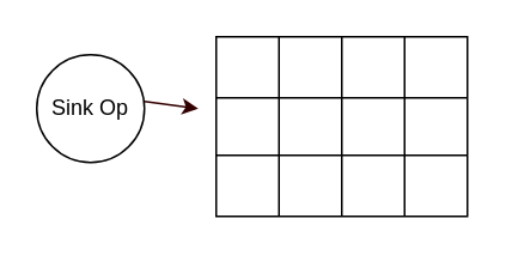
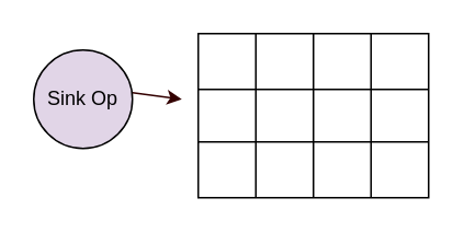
- <mxCell id="2" value="Sink Op" style="ellipse;whiteSpace=wrap;html=1;" parent="1" vertex="1"><mxGeometry x="20" y="30" width="60" height="60" as="geometry" /></mxCell>
+ <mxCell id="2" value="Sink Op" style="ellipse;whiteSpace=wrap;html=1;fillColor=#e1d5e7;" parent="1" vertex="1"><mxGeometry x="20" y="30" width="60" height="60" as="geometry" /></mxCell>
